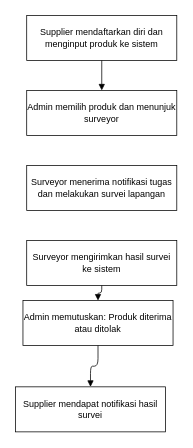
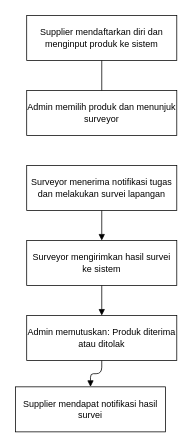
- <mxCell id="4" style="edgeStyle=orthogonalEdgeStyle;endArrow=block;html=1;" edge="1" parent="1" source="2" target="3"><mxGeometry relative="1" as="geometry" /></mxCell>
+ <mxCell id="4" style="edgeStyle=orthogonalEdgeStyle;endArrow=none;html=1;" edge="1" parent="1" source="2" target="3"><mxGeometry relative="1" as="geometry" /></mxCell>
+ <mxCell id="7" style="edgeStyle=orthogonalEdgeStyle;endArrow=block;html=1;" edge="1" parent="1" source="5" target="6"><mxGeometry relative="1" as="geometry" /></mxCell>
- <mxCell id="8" value="Admin memutuskan: Produk diterima atau ditolak" style="shape=rectangle;whiteSpace=wrap;html=1;" vertex="1" parent="1"><mxGeometry x="30" y="400" width="200" height="60" as="geometry" /></mxCell>
+ <mxCell id="8" value="Admin memutuskan: Produk diterima atau ditolak" style="shape=rectangle;whiteSpace=wrap;html=1;" vertex="1" parent="1"><mxGeometry x="35" y="420" width="200" height="60" as="geometry" /></mxCell>
